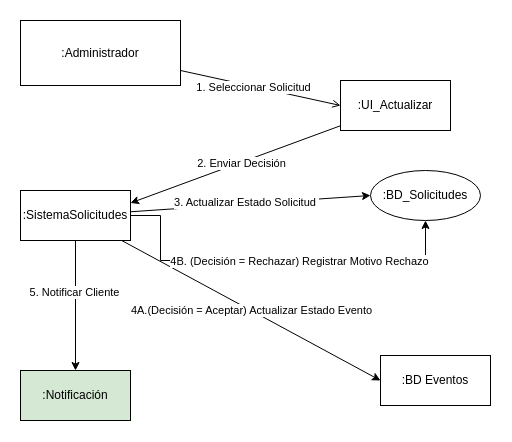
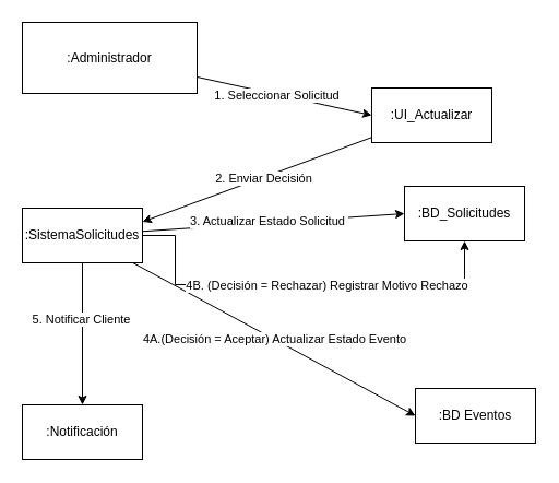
- <mxCell id="2" style="rounded=0;orthogonalLoop=1;jettySize=auto;html=1;entryX=0;entryY=0.5;entryDx=0;entryDy=0;endArrow=open;" edge="1" parent="1" source="4" target="7"><mxGeometry relative="1" as="geometry" /></mxCell>
+ <mxCell id="2" style="rounded=0;orthogonalLoop=1;jettySize=auto;html=1;entryX=0;entryY=0.5;entryDx=0;entryDy=0;" edge="1" parent="1" source="4" target="7"><mxGeometry relative="1" as="geometry" /></mxCell>
- <mxCell id="17" value=":BD_Solicitudes" style="ellipse;html=1;whiteSpace=wrap;" vertex="1" parent="1"><mxGeometry x="370" y="170" width="110" height="50" as="geometry" /></mxCell>
+ <mxCell id="17" value=":BD_Solicitudes" style="html=1;whiteSpace=wrap;" vertex="1" parent="1"><mxGeometry x="370" y="170" width="110" height="50" as="geometry" /></mxCell>
- <mxCell id="19" value=":Notificación" style="html=1;whiteSpace=wrap;fillColor=#d5e8d4;" vertex="1" parent="1"><mxGeometry x="20" y="370" width="110" height="50" as="geometry" /></mxCell>
+ <mxCell id="19" value=":Notificación" style="html=1;whiteSpace=wrap;" vertex="1" parent="1"><mxGeometry x="20" y="370" width="110" height="50" as="geometry" /></mxCell>
